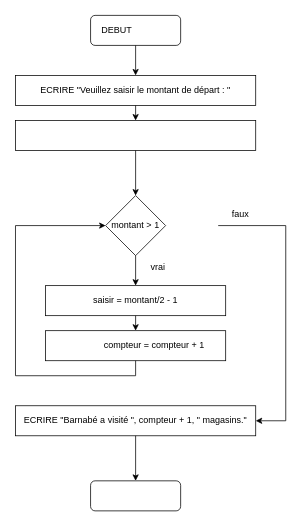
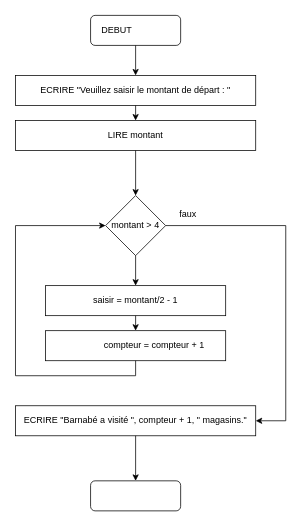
+ <mxCell id="10" value="LIRE montant" style="text;html=1;strokeColor=none;fillColor=none;align=center;verticalAlign=middle;whiteSpace=wrap;rounded=0;" vertex="1" parent="1"><mxGeometry x="30" y="165" width="300" height="30" as="geometry" /></mxCell>
- <mxCell id="24" value="faux" style="text;html=1;strokeColor=none;fillColor=none;align=center;verticalAlign=middle;whiteSpace=wrap;rounded=0;" vertex="1" parent="1"><mxGeometry x="290" y="270" width="60" height="30" as="geometry" /></mxCell>
+ <mxCell id="24" value="faux" style="text;html=1;strokeColor=none;fillColor=none;align=center;verticalAlign=middle;whiteSpace=wrap;rounded=0;" vertex="1" parent="1"><mxGeometry x="220" y="270" width="60" height="30" as="geometry" /></mxCell>
- <mxCell id="13" value="montant &amp;gt; 1" style="text;html=1;strokeColor=none;fillColor=none;align=center;verticalAlign=middle;whiteSpace=wrap;rounded=0;" vertex="1" parent="1"><mxGeometry x="140" y="285" width="80" height="30" as="geometry" /></mxCell>
+ <mxCell id="13" value="montant &amp;gt; 4" style="text;html=1;strokeColor=none;fillColor=none;align=center;verticalAlign=middle;whiteSpace=wrap;rounded=0;" vertex="1" parent="1"><mxGeometry x="140" y="285" width="80" height="30" as="geometry" /></mxCell>
- <mxCell id="23" value="vrai" style="text;html=1;strokeColor=none;fillColor=none;align=center;verticalAlign=middle;whiteSpace=wrap;rounded=0;" vertex="1" parent="1"><mxGeometry x="180" y="340" width="60" height="30" as="geometry" /></mxCell>
